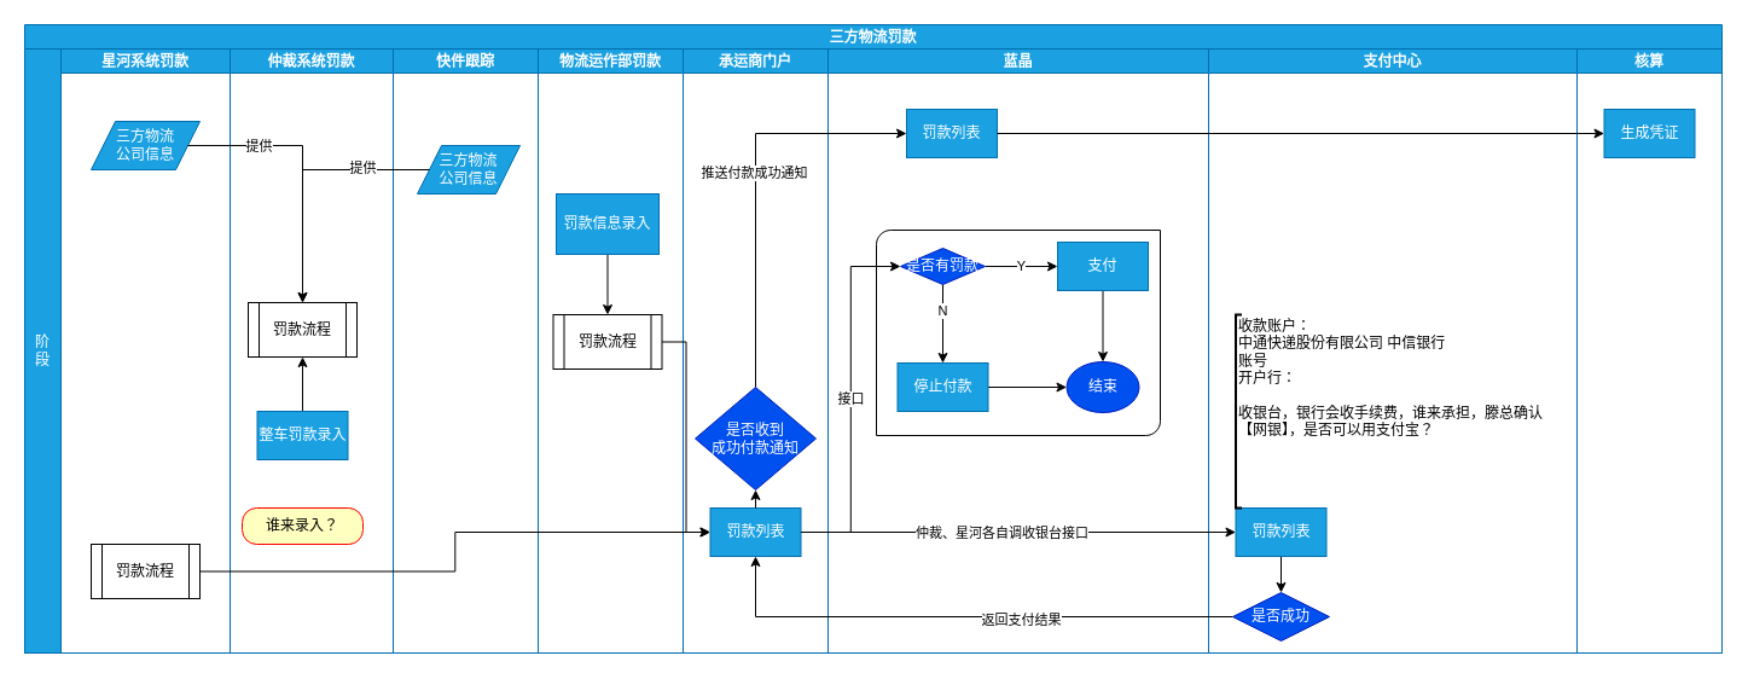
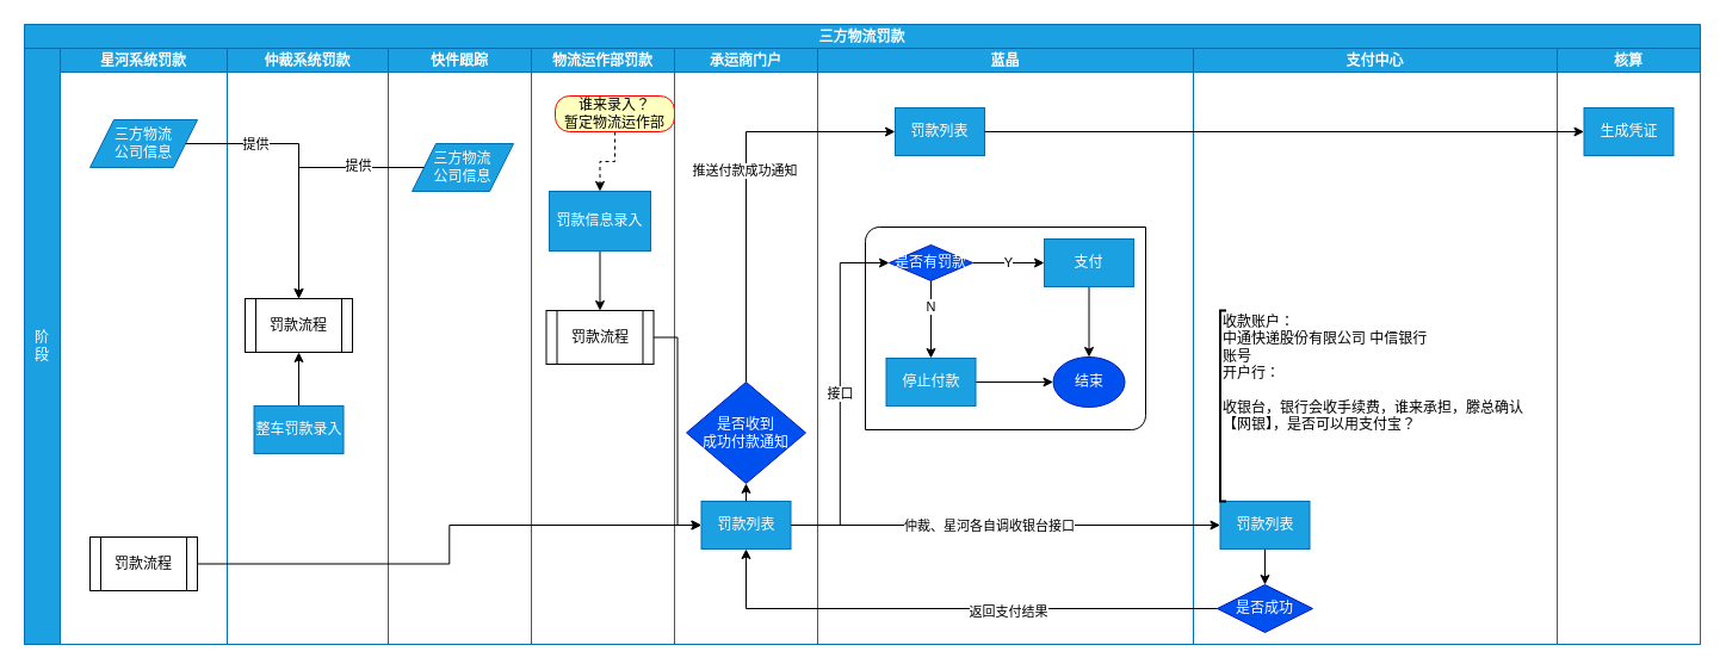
+ <mxCell id="19" value="谁来录入？&lt;br&gt;暂定物流运作部" style="rounded=1;whiteSpace=wrap;html=1;arcSize=40;fontColor=#000000;fillColor=#ffffc0;strokeColor=#ff0000;" parent="14" vertex="1"><mxGeometry x="20" y="40" width="100" height="30" as="geometry" /></mxCell>
+ <mxCell id="18" style="edgeStyle=orthogonalEdgeStyle;rounded=0;orthogonalLoop=1;jettySize=auto;html=1;exitX=0.5;exitY=1;exitDx=0;exitDy=0;dashed=1;" parent="14" source="19" target="17" edge="1"><mxGeometry relative="1" as="geometry" /></mxCell>
- <mxCell id="11" value="谁来录入？" style="rounded=1;whiteSpace=wrap;html=1;arcSize=40;fontColor=#000000;fillColor=#ffffc0;strokeColor=#ff0000;" parent="7" vertex="1"><mxGeometry x="10" y="380" width="100" height="30" as="geometry" /></mxCell>
